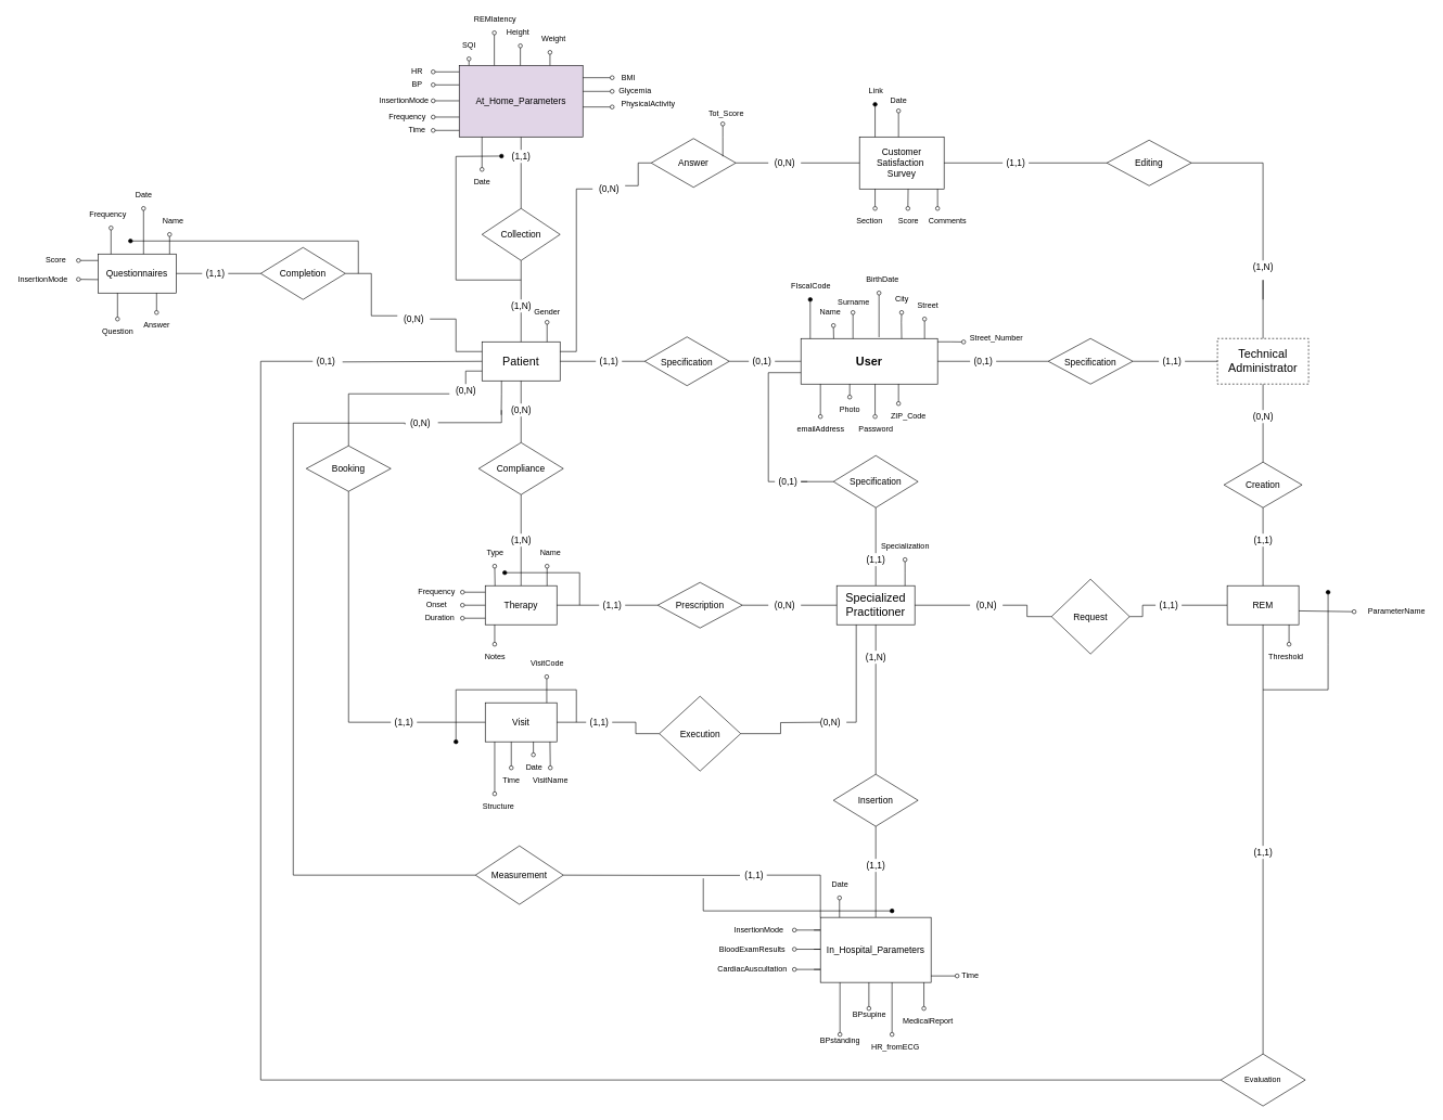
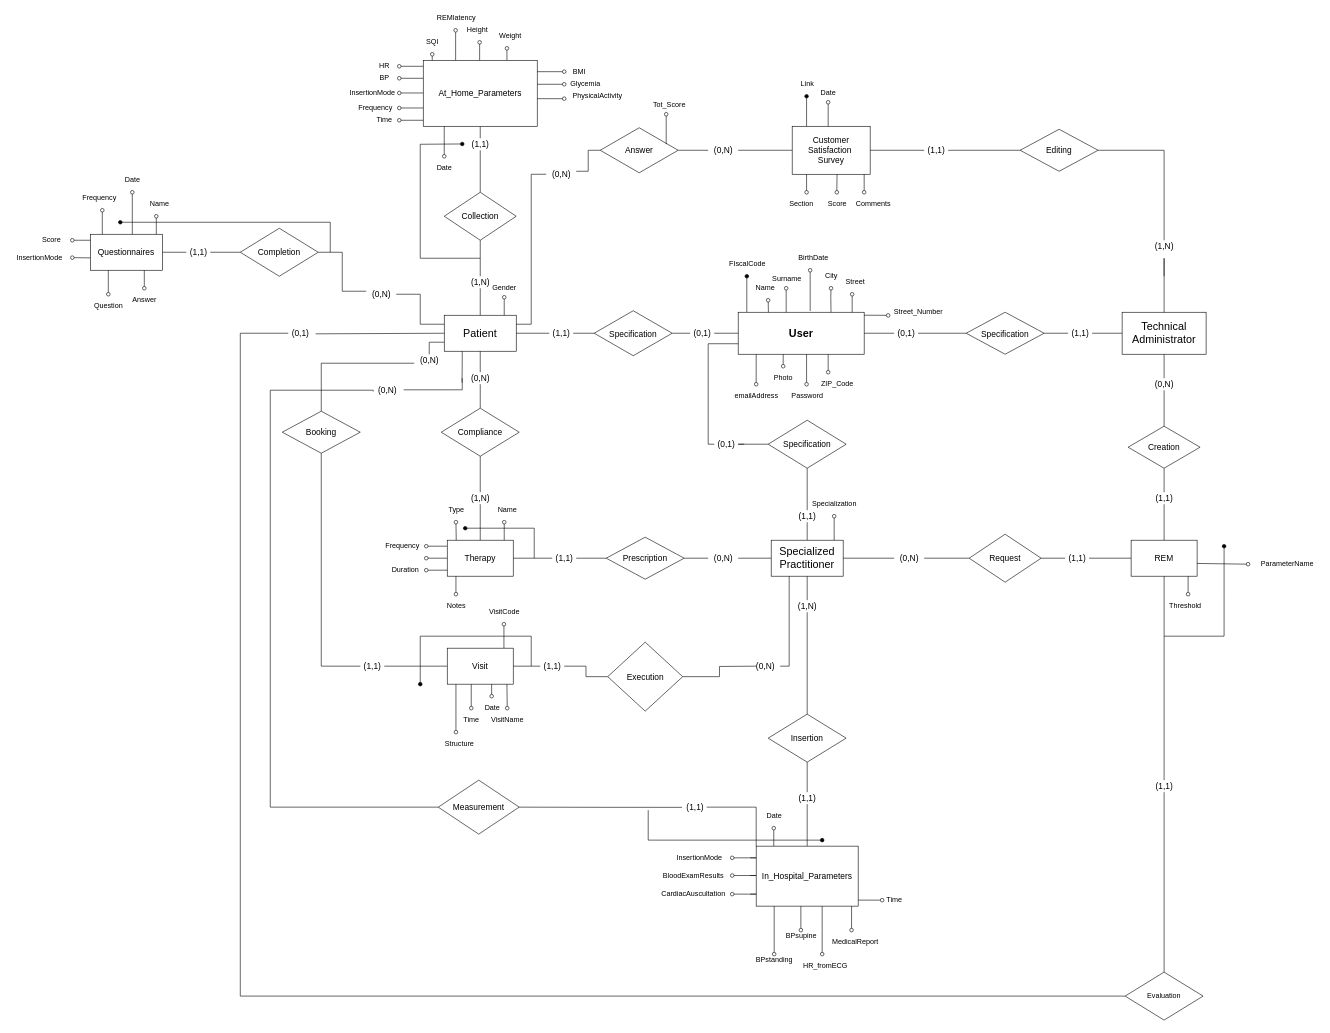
- <mxCell id="33" value="At_Home_Parameters" style="whiteSpace=wrap;html=1;align=center;fontSize=14;fillColor=#e1d5e7;" parent="1" vertex="1"><mxGeometry x="705" y="100" width="190" height="110" as="geometry" /></mxCell>
+ <mxCell id="33" value="At_Home_Parameters" style="whiteSpace=wrap;html=1;align=center;fontSize=14;" parent="1" vertex="1"><mxGeometry x="705" y="100" width="190" height="110" as="geometry" /></mxCell>
- <mxCell id="55" value="&lt;font style=&quot;font-size: 18px&quot;&gt;Technical Administrator&lt;/font&gt;" style="whiteSpace=wrap;html=1;align=center;fontSize=14;dashed=1;" parent="1" vertex="1"><mxGeometry x="1870" y="520" width="140" height="70" as="geometry" /></mxCell>
+ <mxCell id="55" value="&lt;font style=&quot;font-size: 18px&quot;&gt;Technical Administrator&lt;/font&gt;" style="whiteSpace=wrap;html=1;align=center;fontSize=14;" parent="1" vertex="1"><mxGeometry x="1870" y="520" width="140" height="70" as="geometry" /></mxCell>
- <mxCell id="176" value="Onset" style="text;html=1;resizable=0;autosize=1;align=center;verticalAlign=middle;points=[];fillColor=none;strokeColor=none;rounded=0;" parent="1" vertex="1"><mxGeometry x="645" y="920" width="50" height="20" as="geometry" /></mxCell>
- <mxCell id="59" value="Request" style="shape=rhombus;perimeter=rhombusPerimeter;whiteSpace=wrap;html=1;align=center;fontSize=14;" parent="1" vertex="1"><mxGeometry x="1615" y="890" width="120" height="115" as="geometry" /></mxCell>
+ <mxCell id="59" value="Request" style="shape=rhombus;perimeter=rhombusPerimeter;whiteSpace=wrap;html=1;align=center;fontSize=14;" parent="1" vertex="1"><mxGeometry x="1615" y="890" width="120" height="80" as="geometry" /></mxCell>
